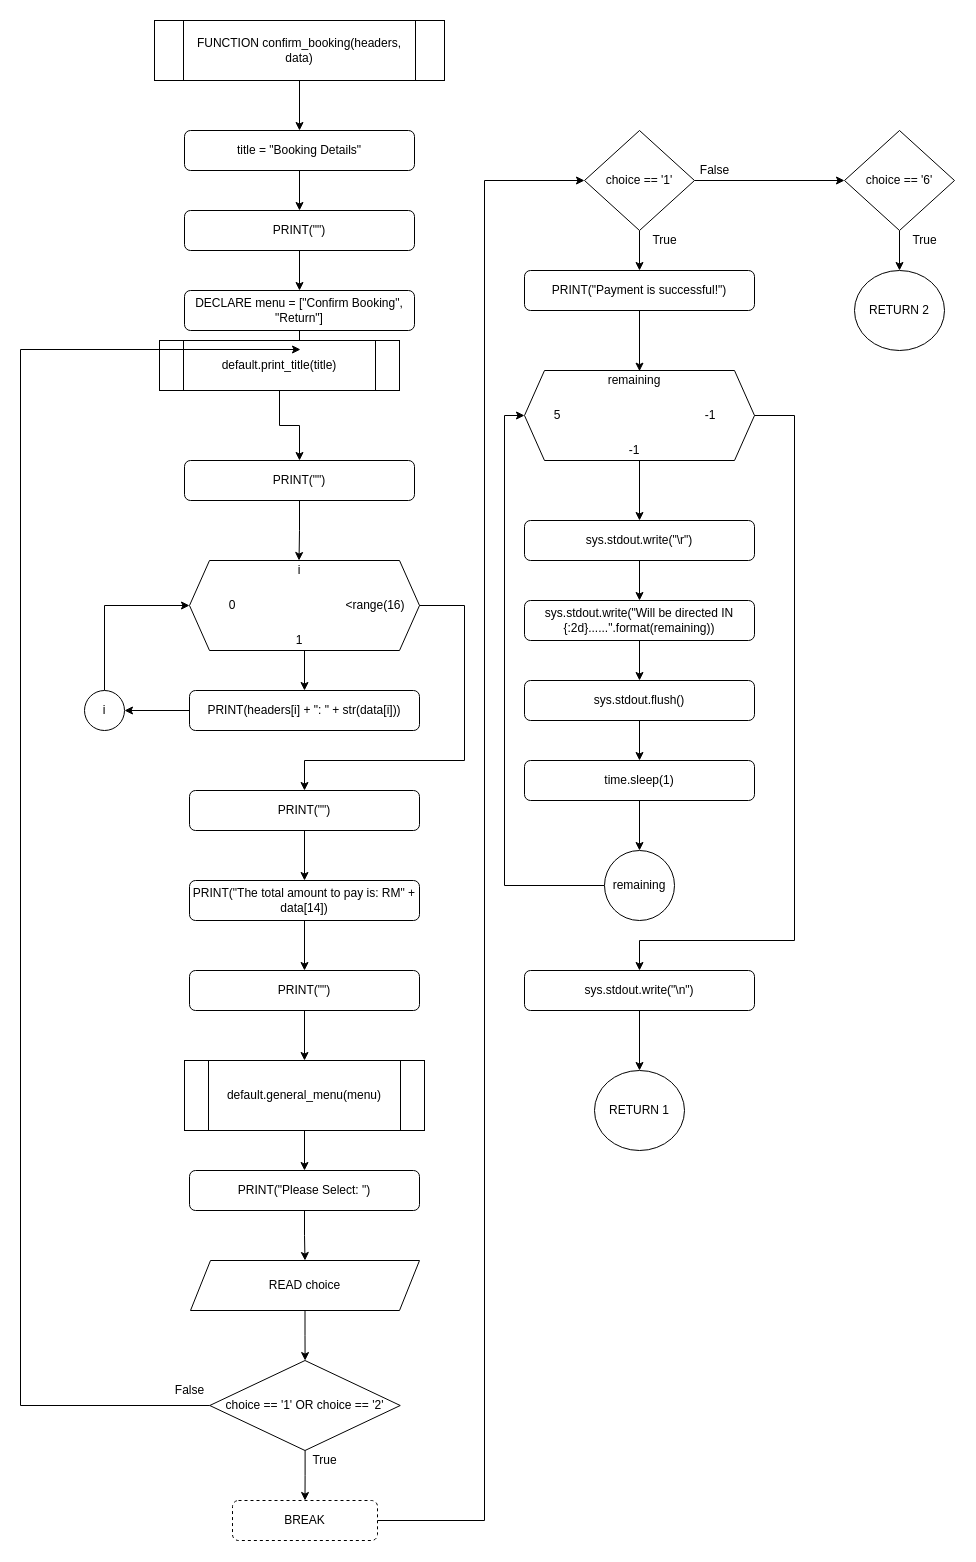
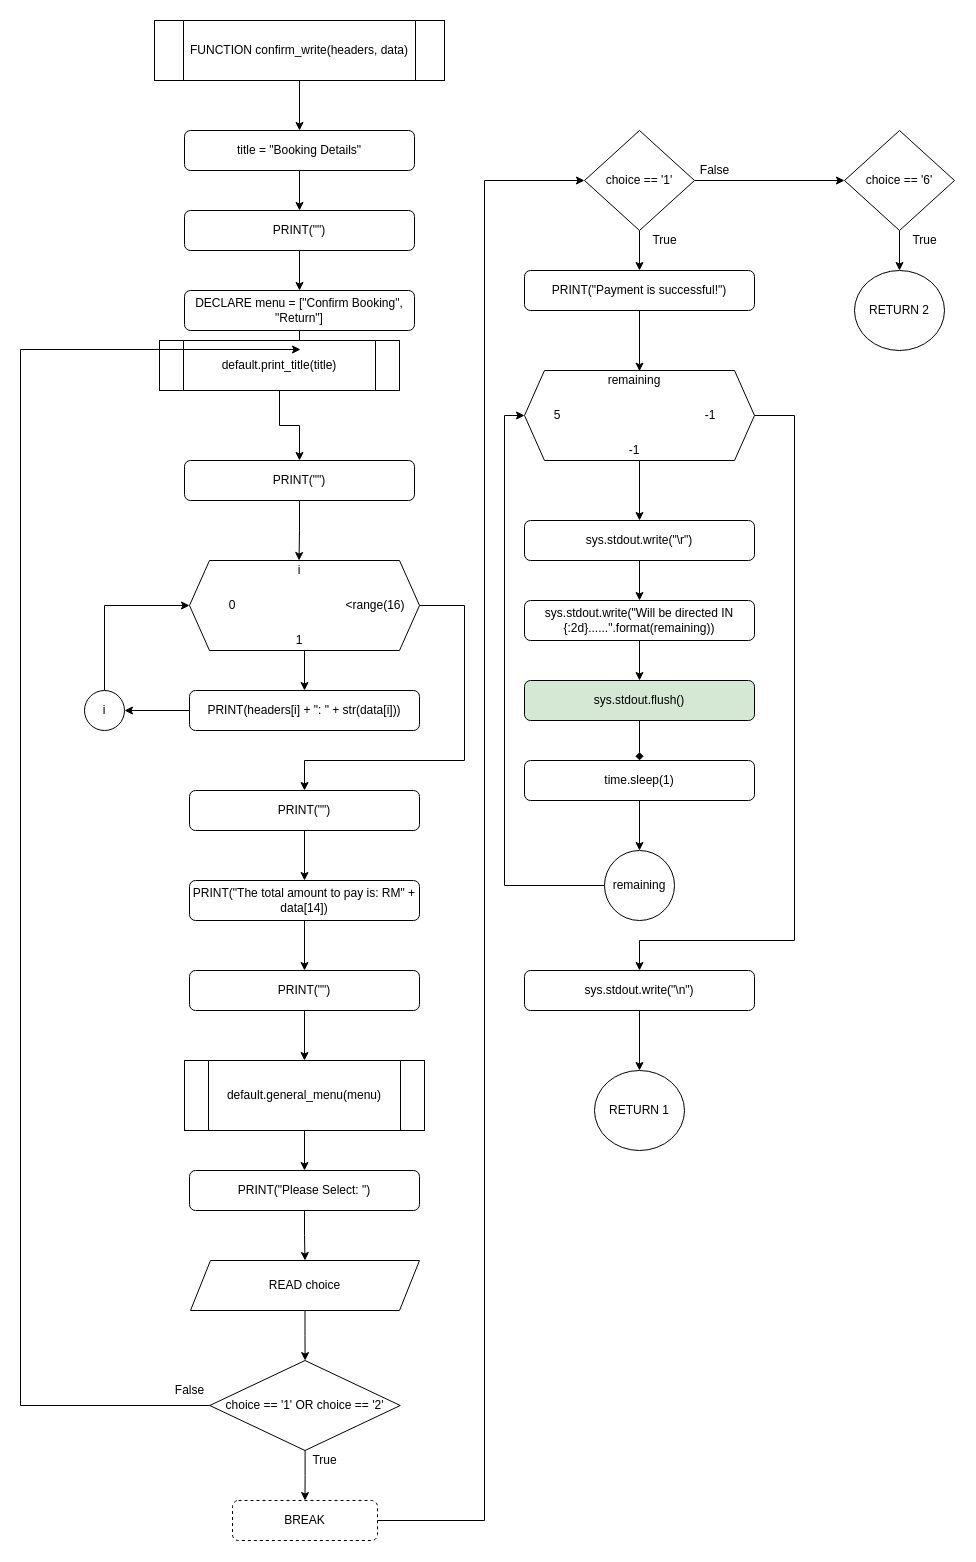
- <mxCell id="3" value="FUNCTION confirm_booking(headers, data)" style="shape=process;whiteSpace=wrap;html=1;backgroundOutline=1;" vertex="1" parent="1"><mxGeometry x="154" y="20" width="290" height="60" as="geometry" /></mxCell>
+ <mxCell id="3" value="FUNCTION confirm_write(headers, data)" style="shape=process;whiteSpace=wrap;html=1;backgroundOutline=1;" vertex="1" parent="1"><mxGeometry x="154" y="20" width="290" height="60" as="geometry" /></mxCell>
- <mxCell id="59" value="sys.stdout.flush()" style="rounded=1;whiteSpace=wrap;html=1;" vertex="1" parent="1"><mxGeometry x="524" y="680" width="230" height="40" as="geometry" /></mxCell>
+ <mxCell id="59" value="sys.stdout.flush()" style="rounded=1;whiteSpace=wrap;html=1;fillColor=#d5e8d4;" vertex="1" parent="1"><mxGeometry x="524" y="680" width="230" height="40" as="geometry" /></mxCell>
- <mxCell id="58" value="" style="edgeStyle=orthogonalEdgeStyle;rounded=0;orthogonalLoop=1;jettySize=auto;html=1;" edge="1" parent="1" source="59" target="61"><mxGeometry relative="1" as="geometry" /></mxCell>
+ <mxCell id="58" value="" style="edgeStyle=orthogonalEdgeStyle;rounded=0;orthogonalLoop=1;jettySize=auto;html=1;endArrow=diamond;" edge="1" parent="1" source="59" target="61"><mxGeometry relative="1" as="geometry" /></mxCell>
